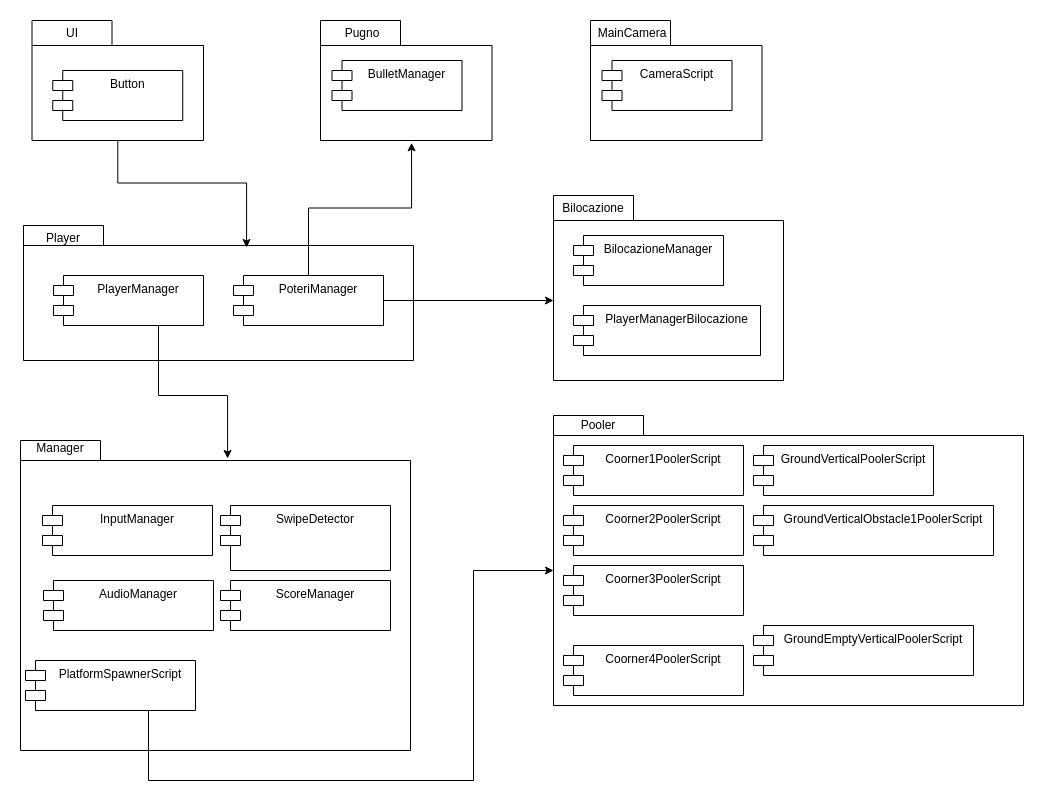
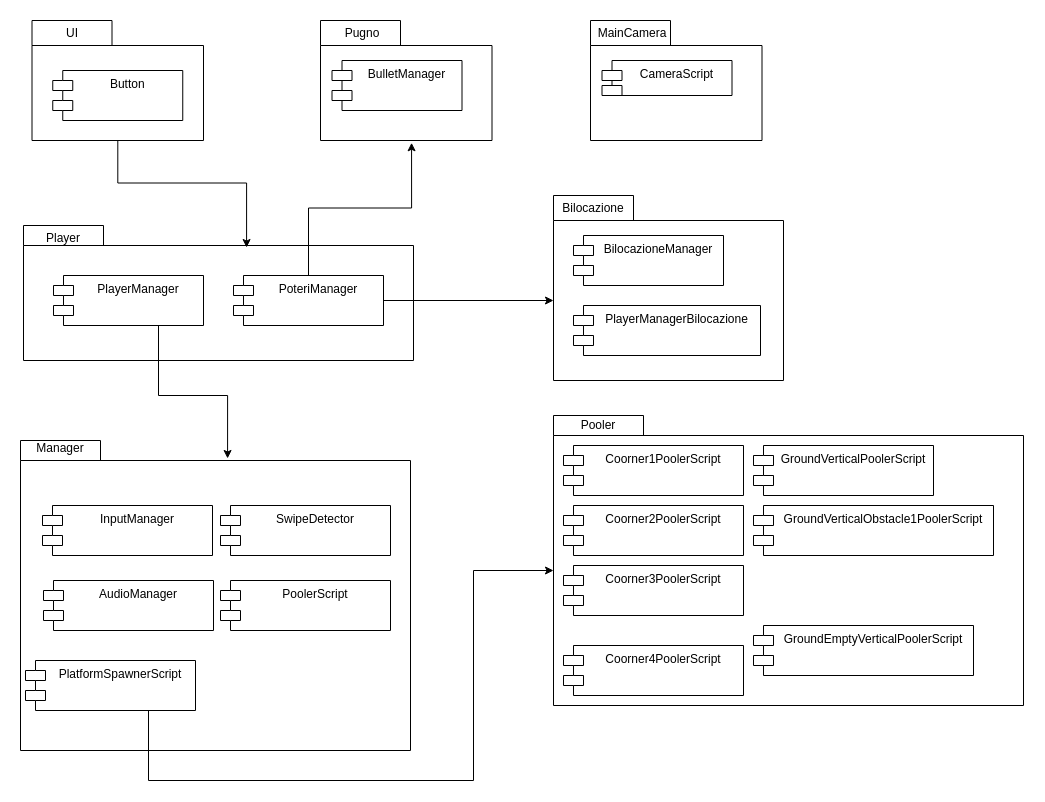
- <mxCell id="30" value="CameraScript" style="shape=module;align=left;spacingLeft=20;align=center;verticalAlign=top;" parent="1" vertex="1"><mxGeometry x="601.5" y="60" width="130" height="50" as="geometry" /></mxCell>
+ <mxCell id="30" value="CameraScript" style="shape=module;align=left;spacingLeft=20;align=center;verticalAlign=top;" parent="1" vertex="1"><mxGeometry x="601.5" y="60" width="130" height="35" as="geometry" /></mxCell>
- <mxCell id="39" value="SwipeDetector" style="shape=module;align=left;spacingLeft=20;align=center;verticalAlign=top;" vertex="1" parent="1"><mxGeometry x="220" y="505" width="170" height="65" as="geometry" /></mxCell>
+ <mxCell id="39" value="SwipeDetector" style="shape=module;align=left;spacingLeft=20;align=center;verticalAlign=top;" vertex="1" parent="1"><mxGeometry x="220" y="505" width="170" height="50" as="geometry" /></mxCell>
- <mxCell id="25" value="ScoreManager" style="shape=module;align=left;spacingLeft=20;align=center;verticalAlign=top;" parent="1" vertex="1"><mxGeometry x="220" y="580" width="170" height="50" as="geometry" /></mxCell>
+ <mxCell id="25" value="PoolerScript" style="shape=module;align=left;spacingLeft=20;align=center;verticalAlign=top;" parent="1" vertex="1"><mxGeometry x="220" y="580" width="170" height="50" as="geometry" /></mxCell>
